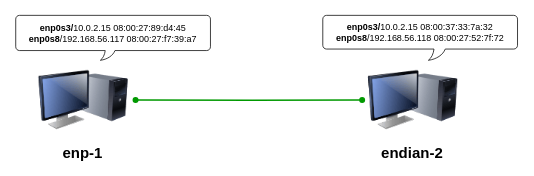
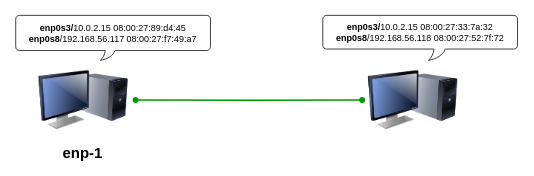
- <mxCell id="5" value="&lt;font style=&quot;font-size: 12px&quot;&gt;&lt;b&gt;enp0s3/&lt;/b&gt;10.0.2.15&amp;nbsp;08:00:27:89:d4:45&lt;br&gt;&lt;b&gt;enp0s8&lt;/b&gt;/192.168.56.117 08:00:27:f7:39:a7&lt;/font&gt;" style="whiteSpace=wrap;html=1;shape=mxgraph.basic.roundRectCallout;dx=126;dy=13;size=5;boundedLbl=1;" parent="1" vertex="1"><mxGeometry x="20" y="20" width="260" height="60" as="geometry" /></mxCell>
+ <mxCell id="5" value="&lt;font style=&quot;font-size: 12px&quot;&gt;&lt;b&gt;enp0s3/&lt;/b&gt;10.0.2.15&amp;nbsp;08:00:27:89:d4:45&lt;br&gt;&lt;b&gt;enp0s8&lt;/b&gt;/192.168.56.117 08:00:27:f7:49:a7&lt;/font&gt;" style="whiteSpace=wrap;html=1;shape=mxgraph.basic.roundRectCallout;dx=126;dy=13;size=5;boundedLbl=1;" parent="1" vertex="1"><mxGeometry x="20" y="20" width="260" height="60" as="geometry" /></mxCell>
- <mxCell id="6" value="&lt;font style=&quot;font-size: 12px&quot;&gt;&lt;b&gt;enp0s3/&lt;/b&gt;10.0.2.15&amp;nbsp;08:00:37:33:7a:32&lt;br&gt;&lt;b&gt;enp0s8&lt;/b&gt;/192.168.56.118 08:00:27:52:7f:72&lt;/font&gt;" style="whiteSpace=wrap;html=1;shape=mxgraph.basic.roundRectCallout;dx=156;dy=15;size=5;boundedLbl=1;" parent="1" vertex="1"><mxGeometry x="430" y="20" width="260" height="60" as="geometry" /></mxCell>
+ <mxCell id="6" value="&lt;font style=&quot;font-size: 12px&quot;&gt;&lt;b&gt;enp0s3/&lt;/b&gt;10.0.2.15&amp;nbsp;08:00:27:33:7a:32&lt;br&gt;&lt;b&gt;enp0s8&lt;/b&gt;/192.168.56.118 08:00:27:52:7f:72&lt;/font&gt;" style="whiteSpace=wrap;html=1;shape=mxgraph.basic.roundRectCallout;dx=156;dy=15;size=5;boundedLbl=1;" parent="1" vertex="1"><mxGeometry x="430" y="20" width="260" height="60" as="geometry" /></mxCell>
- <mxCell id="8" value="&lt;b&gt;&lt;font style=&quot;font-size: 20px&quot;&gt;endian-2&lt;/font&gt;&lt;/b&gt;" style="text;html=1;align=center;verticalAlign=middle;resizable=0;points=[];autosize=1;" parent="1" vertex="1"><mxGeometry x="499" y="193" width="100" height="20" as="geometry" /></mxCell>
